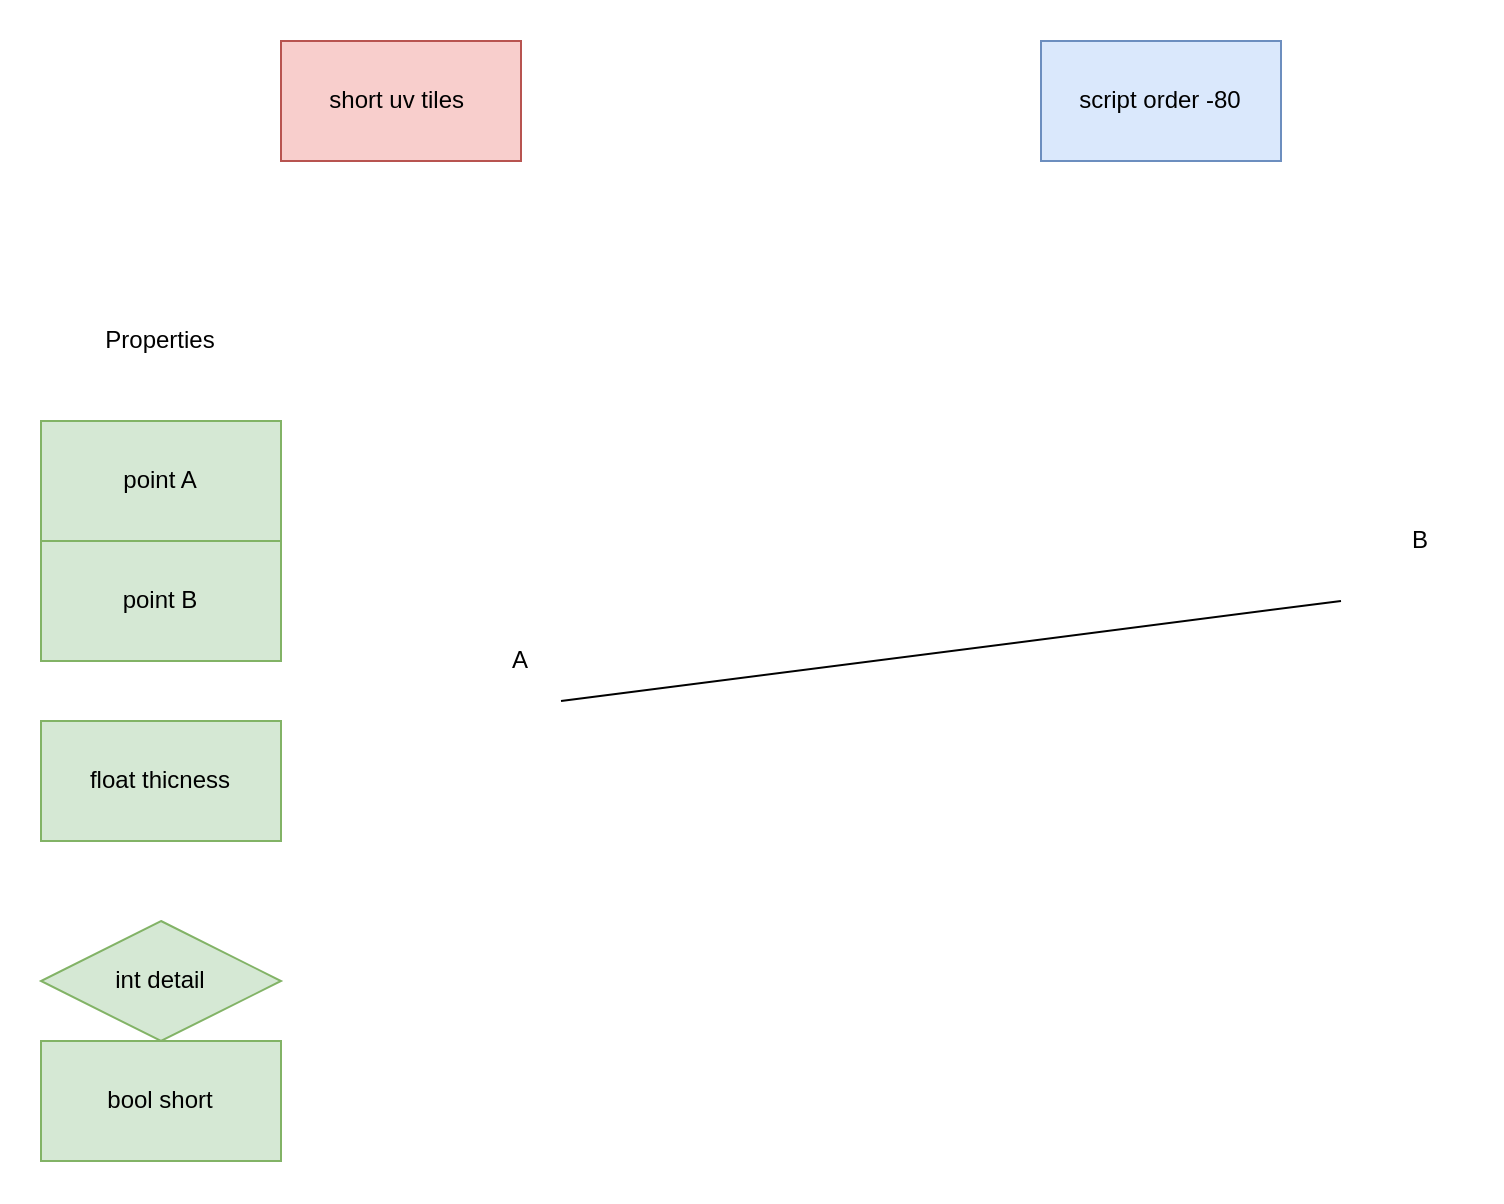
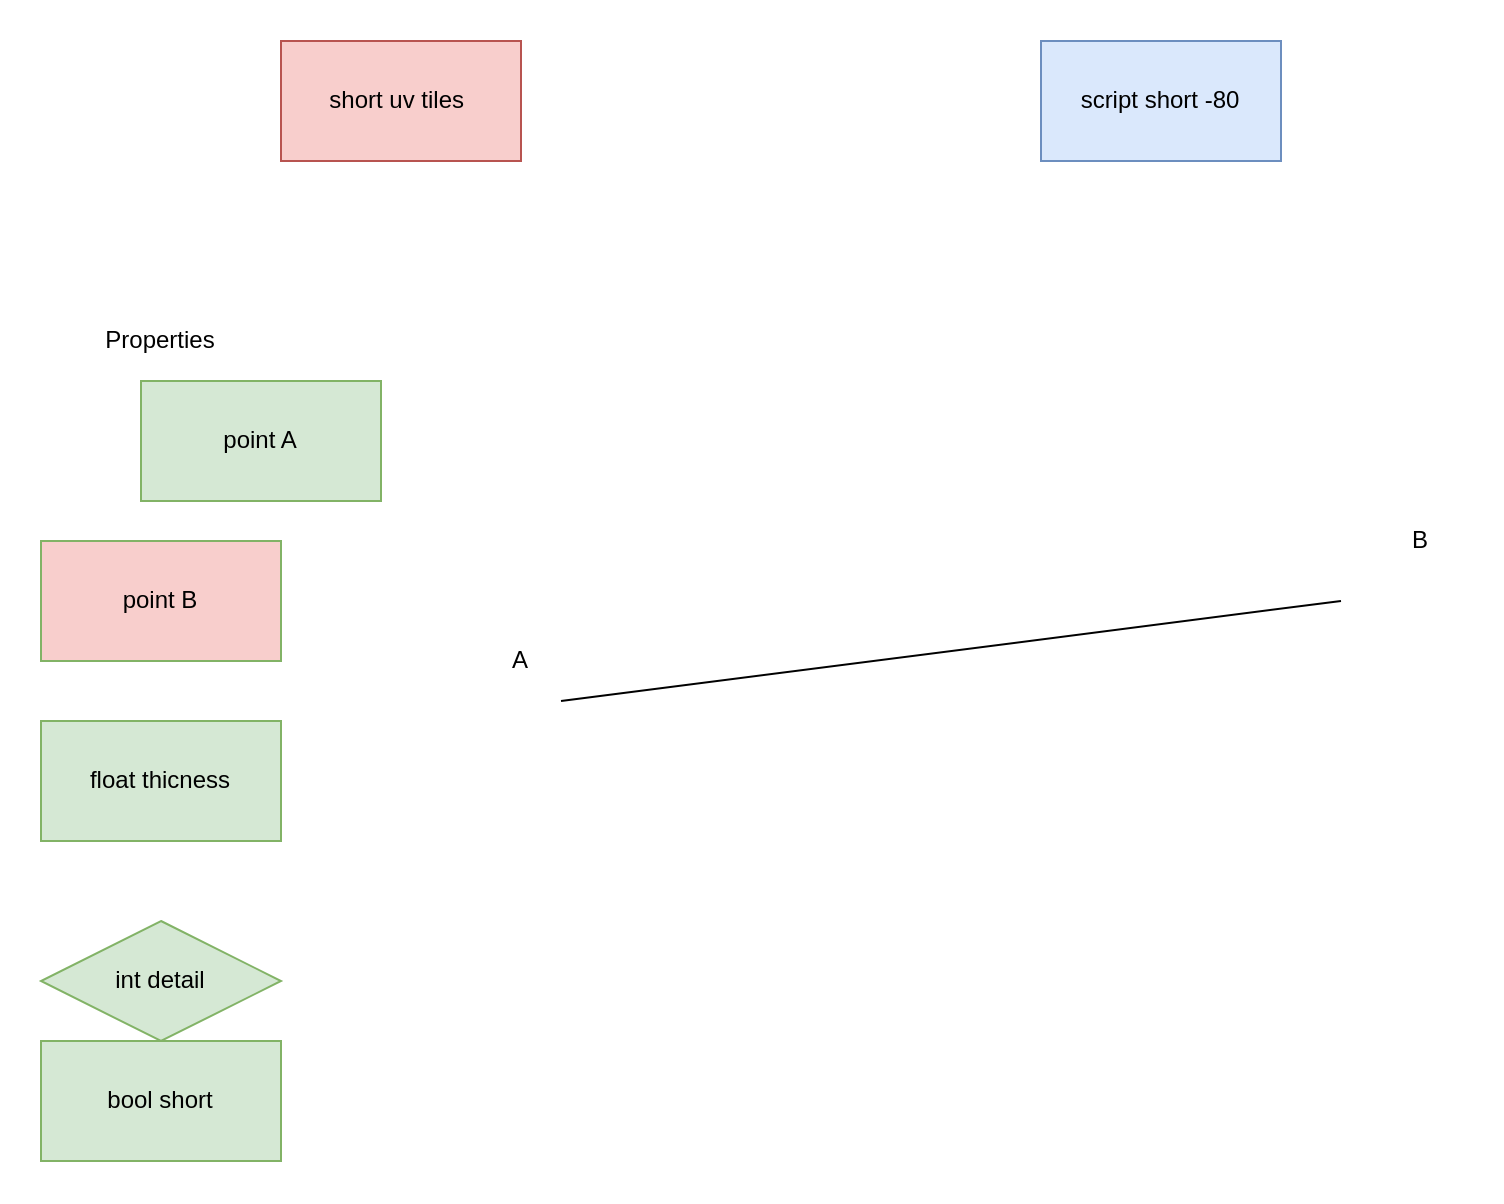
- <mxCell id="3" value="script order -80" style="rounded=0;whiteSpace=wrap;html=1;fillColor=#dae8fc;strokeColor=#6c8ebf;" vertex="1" parent="1"><mxGeometry x="520" y="20" width="120" height="60" as="geometry" /></mxCell>
+ <mxCell id="3" value="script short -80" style="rounded=0;whiteSpace=wrap;html=1;fillColor=#dae8fc;strokeColor=#6c8ebf;" vertex="1" parent="1"><mxGeometry x="520" y="20" width="120" height="60" as="geometry" /></mxCell>
- <mxCell id="6" value="point A" style="rounded=0;whiteSpace=wrap;html=1;fillColor=#d5e8d4;strokeColor=#82b366;" vertex="1" parent="1"><mxGeometry x="20" y="210" width="120" height="60" as="geometry" /></mxCell>
+ <mxCell id="6" value="point A" style="rounded=0;whiteSpace=wrap;html=1;fillColor=#d5e8d4;strokeColor=#82b366;" vertex="1" parent="1"><mxGeometry x="70" y="190" width="120" height="60" as="geometry" /></mxCell>
- <mxCell id="7" value="point B" style="rounded=0;whiteSpace=wrap;html=1;fillColor=#d5e8d4;strokeColor=#82b366;" vertex="1" parent="1"><mxGeometry x="20" y="270" width="120" height="60" as="geometry" /></mxCell>
+ <mxCell id="7" value="point B" style="rounded=0;whiteSpace=wrap;html=1;fillColor=#f8cecc;strokeColor=#82b366;" vertex="1" parent="1"><mxGeometry x="20" y="270" width="120" height="60" as="geometry" /></mxCell>
